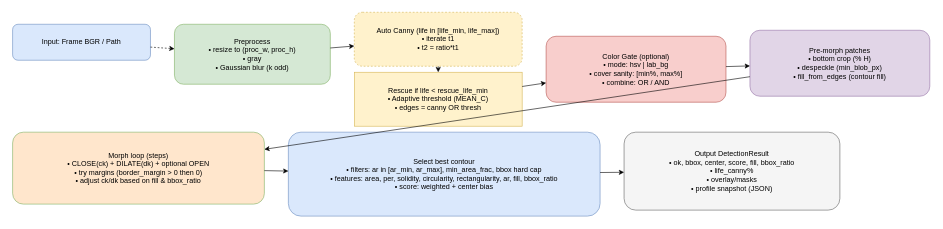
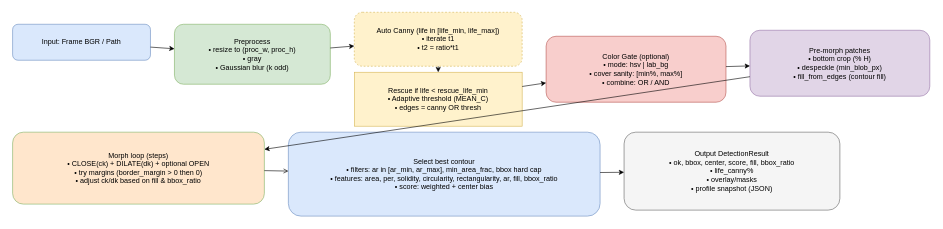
- <mxCell id="11" edge="1" parent="1" source="2" target="3" style="dashed=1;"><mxGeometry relative="1" as="geometry" /></mxCell>
+ <mxCell id="11" edge="1" parent="1" source="2" target="3"><mxGeometry relative="1" as="geometry" /></mxCell>
- <mxCell id="17" edge="1" parent="1" source="8" target="9"><mxGeometry relative="1" as="geometry" /></mxCell>
+ <mxCell id="17" edge="1" parent="1" source="8" target="9" style="endArrow=open;"><mxGeometry relative="1" as="geometry" /></mxCell>
